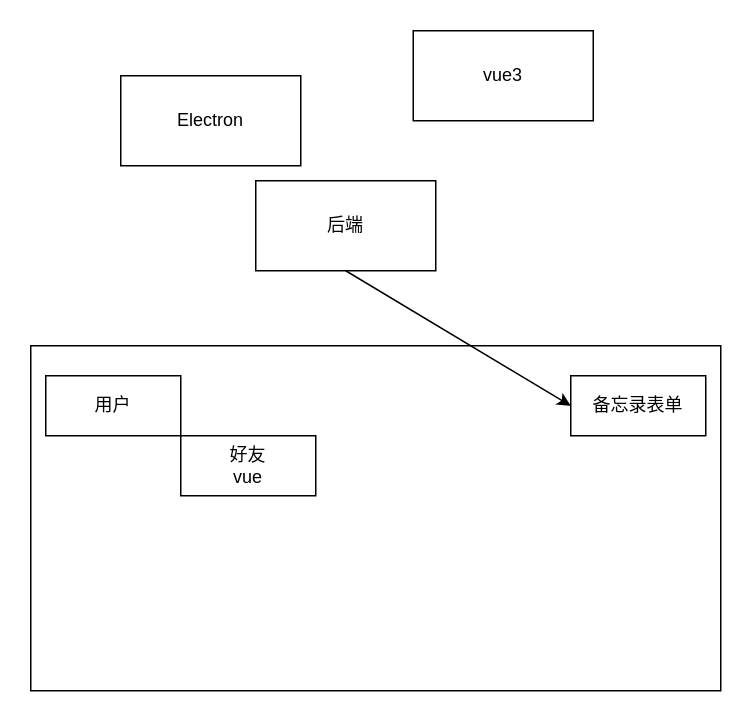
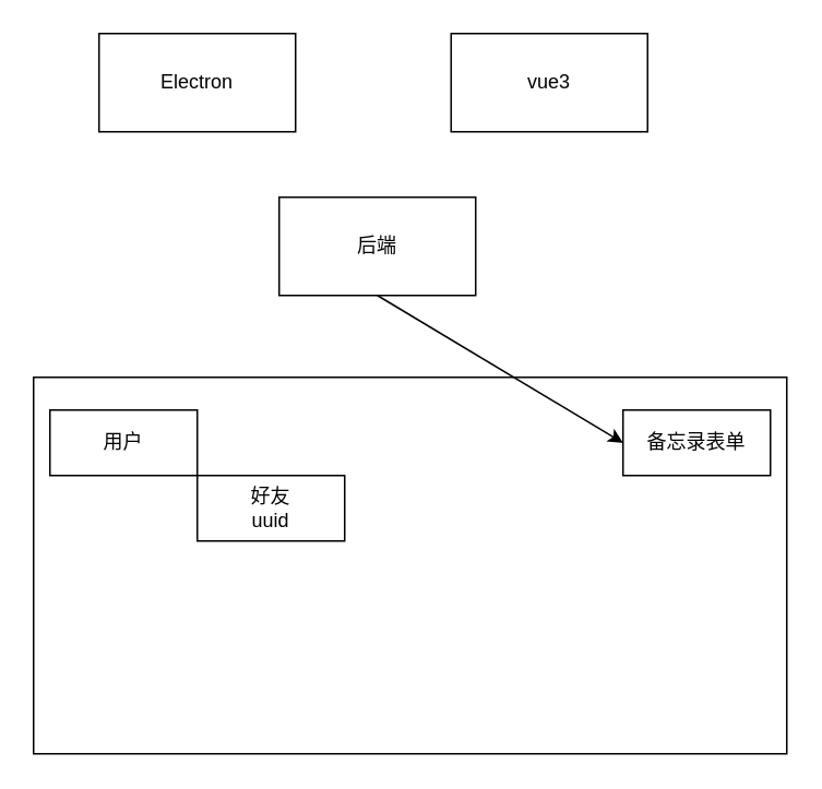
- <mxCell id="6" value="Electron" style="rounded=0;whiteSpace=wrap;html=1;" vertex="1" parent="1"><mxGeometry x="80" y="50" width="120" height="60" as="geometry" /></mxCell>
+ <mxCell id="6" value="Electron" style="rounded=0;whiteSpace=wrap;html=1;" vertex="1" parent="1"><mxGeometry x="60" y="20" width="120" height="60" as="geometry" /></mxCell>
- <mxCell id="4" value="好友&lt;div&gt;vue&lt;/div&gt;" style="rounded=0;whiteSpace=wrap;html=1;" vertex="1" parent="1"><mxGeometry x="120" y="290" width="90" height="40" as="geometry" /></mxCell>
+ <mxCell id="4" value="好友&lt;div&gt;uuid&lt;/div&gt;" style="rounded=0;whiteSpace=wrap;html=1;" vertex="1" parent="1"><mxGeometry x="120" y="290" width="90" height="40" as="geometry" /></mxCell>
